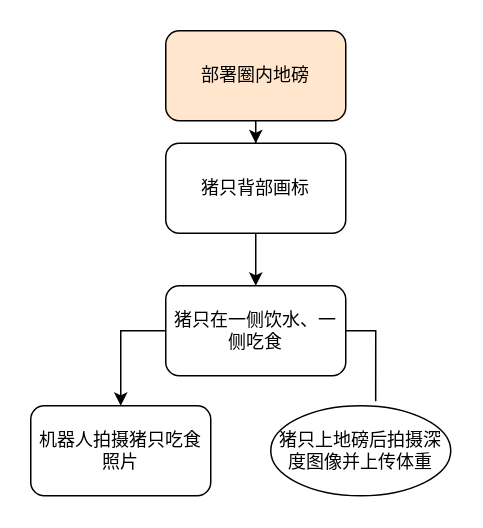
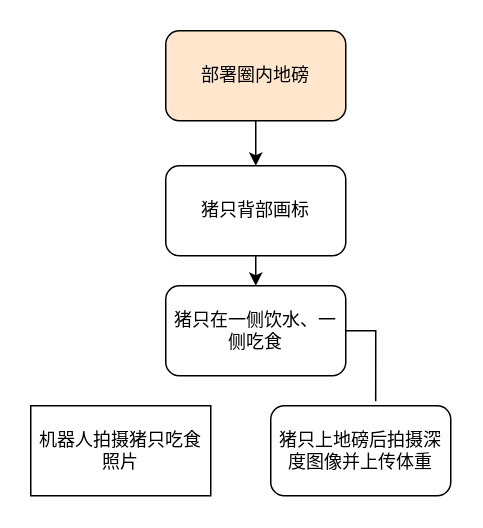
- <mxCell id="9" value="猪只背部画标" style="rounded=1;whiteSpace=wrap;html=1;" vertex="1" parent="1"><mxGeometry x="110" y="95" width="120" height="60" as="geometry" /></mxCell>
+ <mxCell id="9" value="猪只背部画标" style="rounded=1;whiteSpace=wrap;html=1;" vertex="1" parent="1"><mxGeometry x="110" y="110" width="120" height="60" as="geometry" /></mxCell>
- <mxCell id="4" style="edgeStyle=orthogonalEdgeStyle;rounded=0;orthogonalLoop=1;jettySize=auto;html=1;exitX=0;exitY=0.5;exitDx=0;exitDy=0;entryX=0.5;entryY=0;entryDx=0;entryDy=0;" edge="1" parent="1" source="6" target="7"><mxGeometry relative="1" as="geometry" /></mxCell>
- <mxCell id="7" value="机器人拍摄猪只吃食照片" style="rounded=1;whiteSpace=wrap;html=1;" vertex="1" parent="1"><mxGeometry x="20" y="270" width="120" height="60" as="geometry" /></mxCell>
+ <mxCell id="7" value="机器人拍摄猪只吃食照片" style="whiteSpace=wrap;html=1;rounded=0;" vertex="1" parent="1"><mxGeometry x="20" y="270" width="120" height="60" as="geometry" /></mxCell>
- <mxCell id="10" value="猪只上地磅后拍摄深度图像并上传体重" style="ellipse;whiteSpace=wrap;html=1;" vertex="1" parent="1"><mxGeometry x="180" y="270" width="120" height="60" as="geometry" /></mxCell>
+ <mxCell id="10" value="猪只上地磅后拍摄深度图像并上传体重" style="rounded=1;whiteSpace=wrap;html=1;" vertex="1" parent="1"><mxGeometry x="180" y="270" width="120" height="60" as="geometry" /></mxCell>
